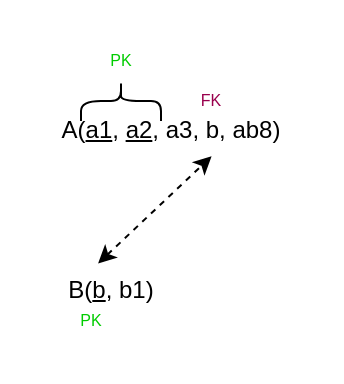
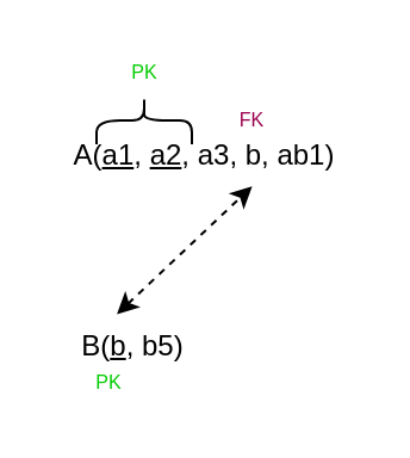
- <mxCell id="2" value="A(&lt;u&gt;a1&lt;/u&gt;, &lt;u&gt;a2&lt;/u&gt;, a3, b, ab8)" style="text;html=1;align=center;verticalAlign=middle;resizable=0;points=[];autosize=1;strokeColor=none;fillColor=none;" vertex="1" parent="1"><mxGeometry x="20" y="50" width="130" height="30" as="geometry" /></mxCell>
+ <mxCell id="2" value="A(&lt;u&gt;a1&lt;/u&gt;, &lt;u&gt;a2&lt;/u&gt;, a3, b, ab1)" style="text;html=1;align=center;verticalAlign=middle;resizable=0;points=[];autosize=1;strokeColor=none;fillColor=none;" vertex="1" parent="1"><mxGeometry x="20" y="50" width="130" height="30" as="geometry" /></mxCell>
- <mxCell id="3" value="B(&lt;u&gt;b&lt;/u&gt;, b1)" style="text;html=1;align=center;verticalAlign=middle;resizable=0;points=[];autosize=1;strokeColor=none;fillColor=none;" vertex="1" parent="1"><mxGeometry x="20" y="130" width="70" height="30" as="geometry" /></mxCell>
+ <mxCell id="3" value="B(&lt;u&gt;b&lt;/u&gt;, b5)" style="text;html=1;align=center;verticalAlign=middle;resizable=0;points=[];autosize=1;strokeColor=none;fillColor=none;" vertex="1" parent="1"><mxGeometry x="20" y="130" width="70" height="30" as="geometry" /></mxCell>
